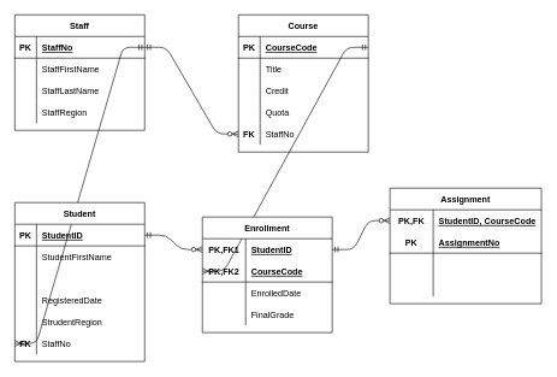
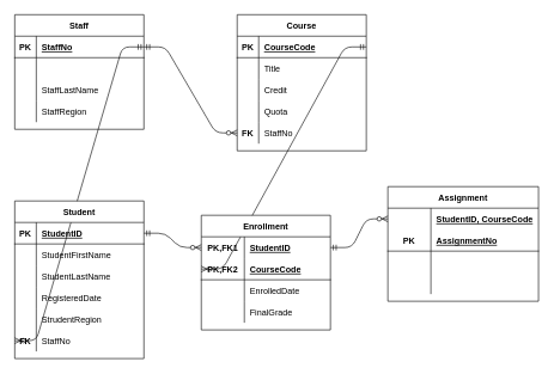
- <mxCell id="8" value="StaffFirstName" style="shape=partialRectangle;connectable=0;fillColor=none;top=0;left=0;bottom=0;right=0;align=left;spacingLeft=6;overflow=hidden;" parent="6" vertex="1"><mxGeometry x="30" width="150" height="30" as="geometry" /></mxCell>
- <mxCell id="68" value="PK,FK" style="shape=partialRectangle;connectable=0;fillColor=none;top=0;left=0;bottom=0;right=0;fontStyle=1;overflow=hidden;" parent="67" vertex="1"><mxGeometry width="60" height="30" as="geometry" /></mxCell>
+ <mxCell id="25" value="StudentLastName" style="shape=partialRectangle;connectable=0;fillColor=none;top=0;left=0;bottom=0;right=0;align=left;spacingLeft=6;overflow=hidden;" parent="23" vertex="1"><mxGeometry x="30" width="150" height="30" as="geometry" /></mxCell>
